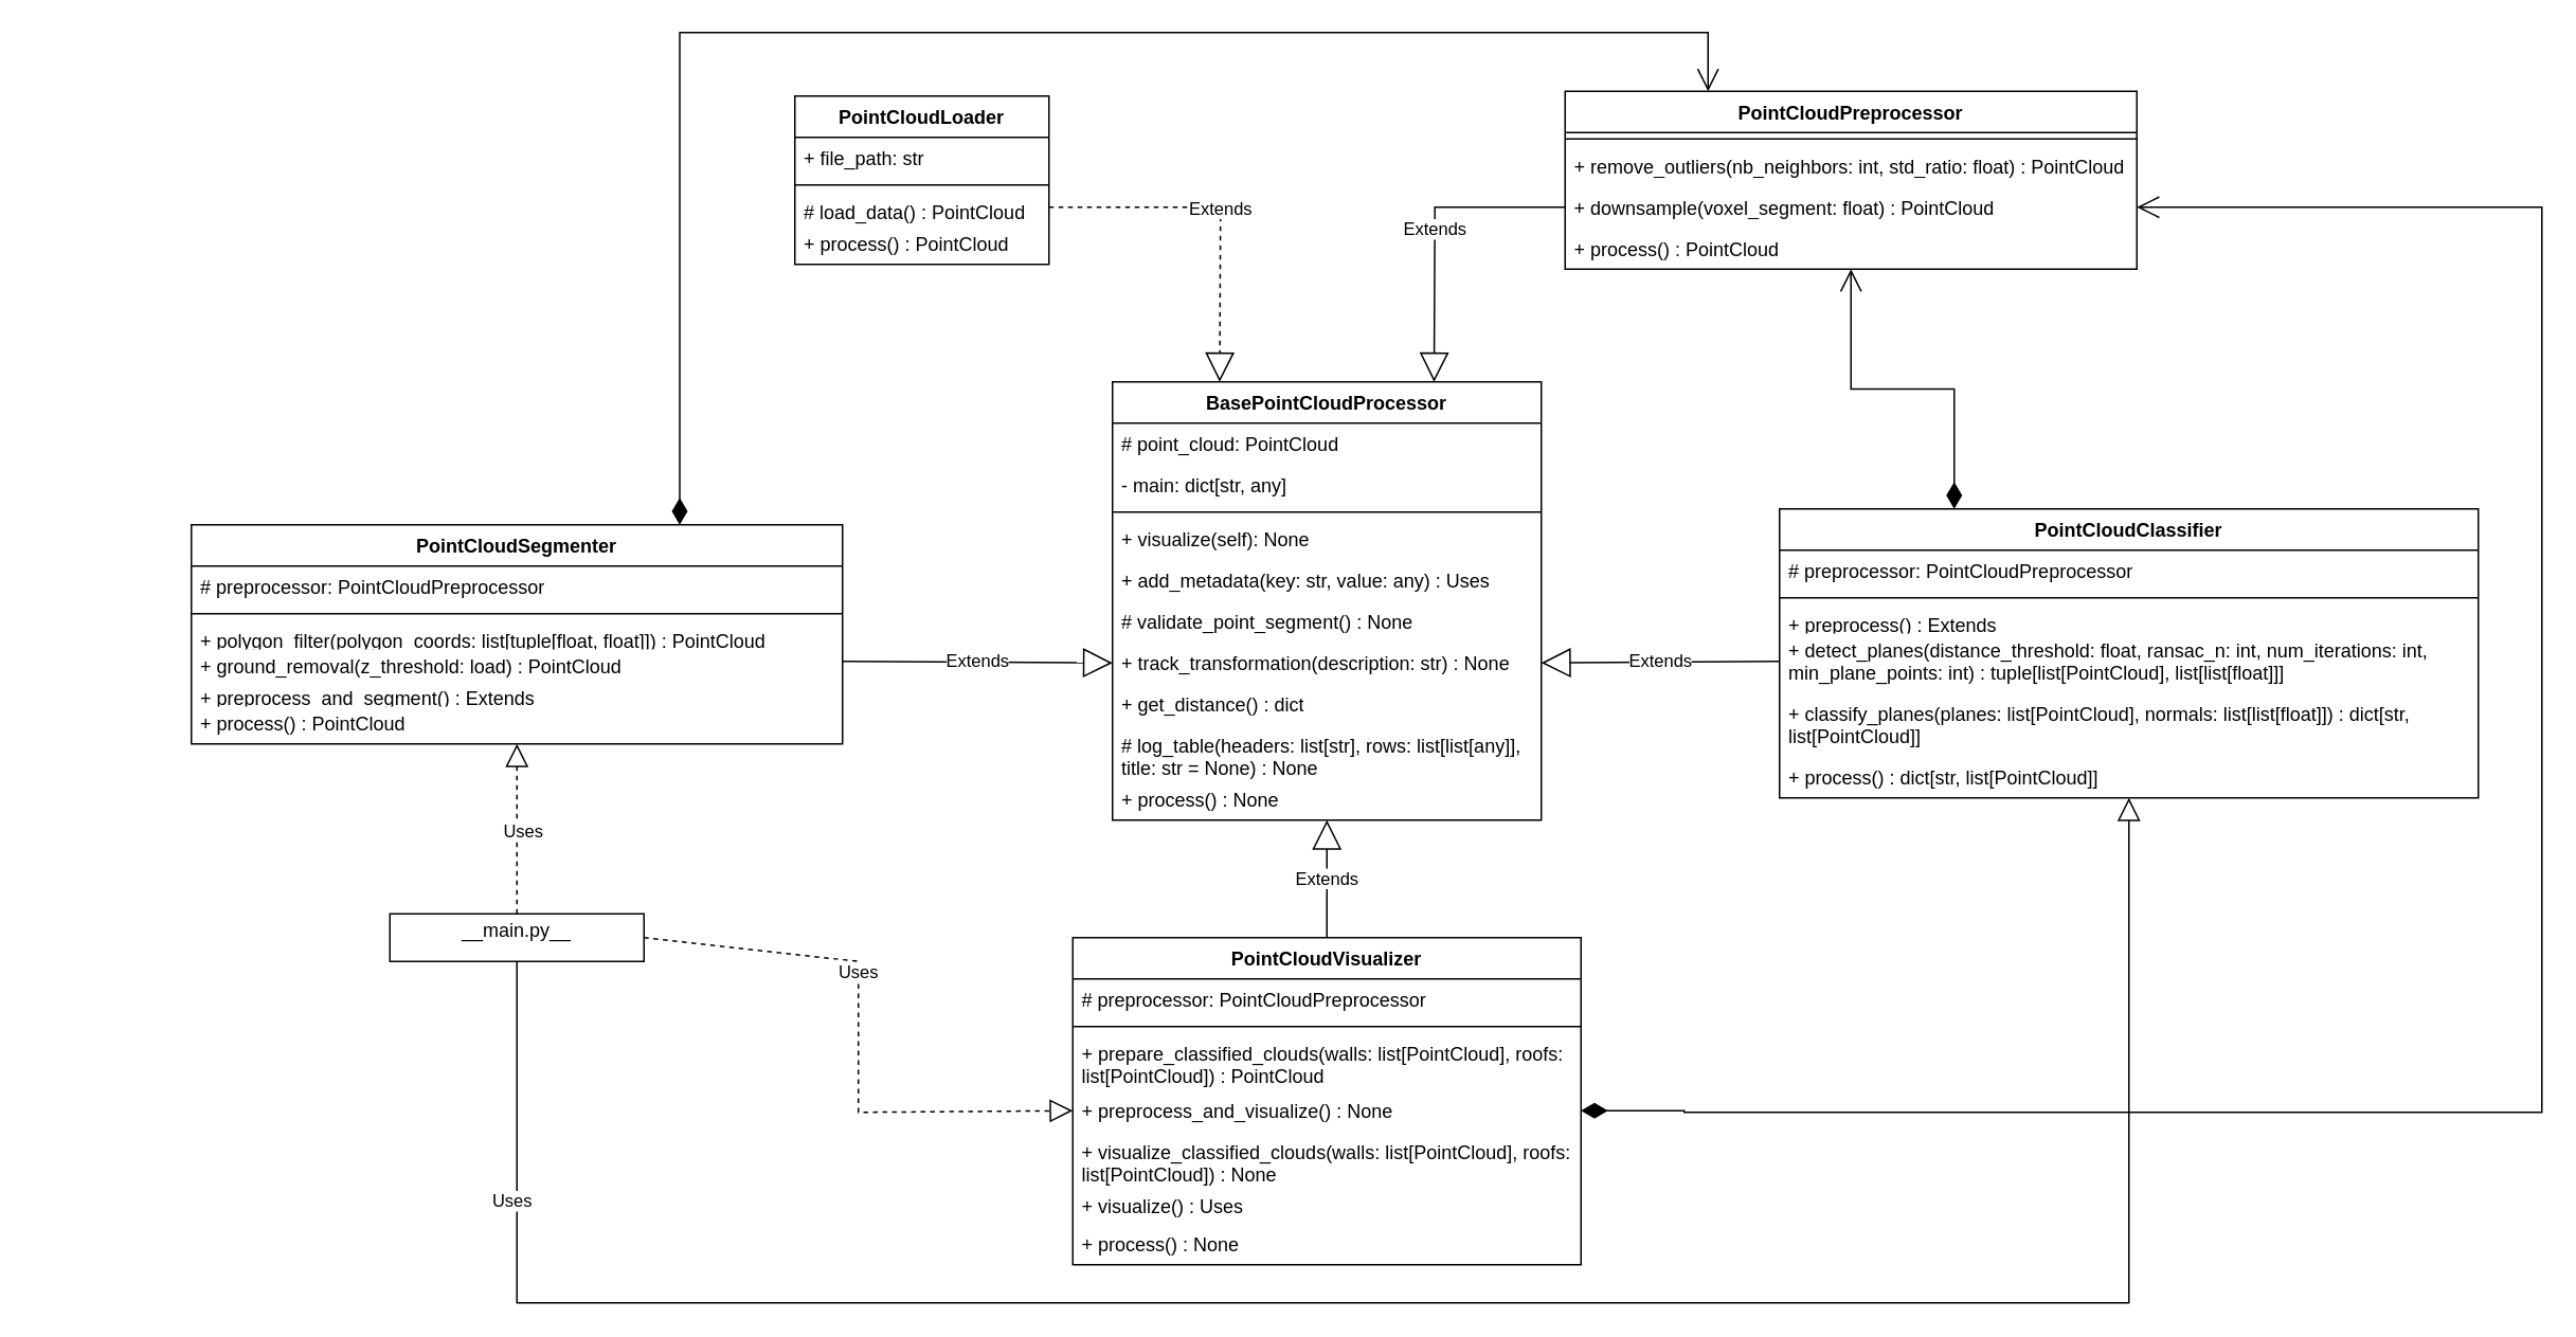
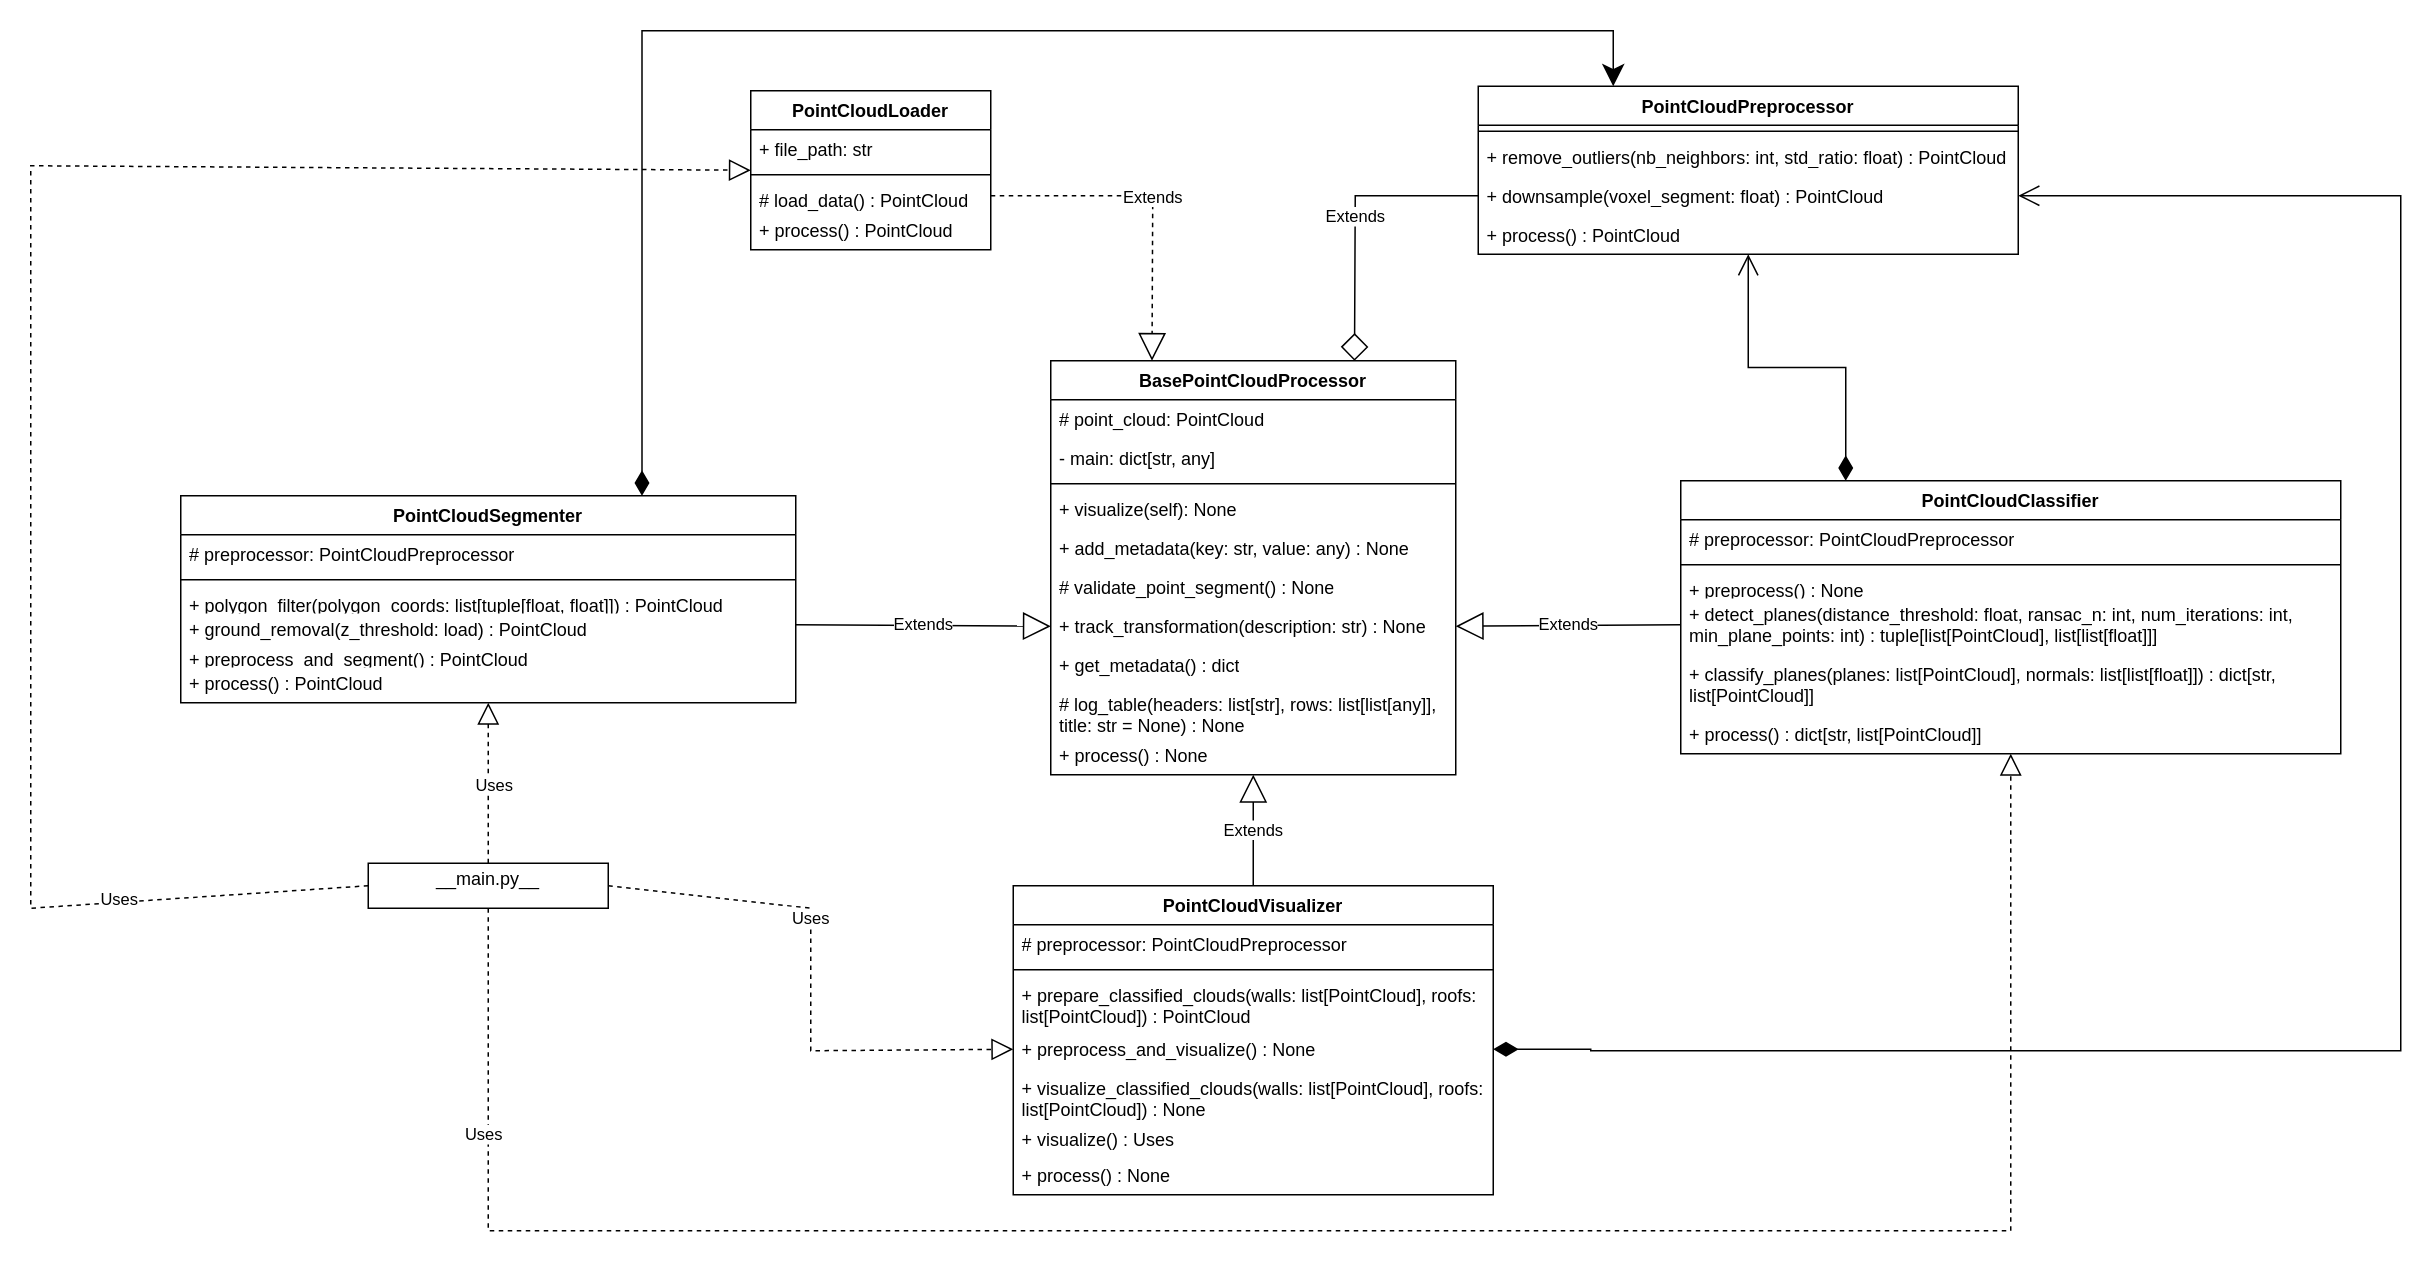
- <mxCell id="52" value="" style="endArrow=open;html=1;endSize=12;startArrow=diamondThin;startSize=14;startFill=1;edgeStyle=orthogonalEdgeStyle;align=left;verticalAlign=bottom;rounded=0;exitX=0.75;exitY=0;exitDx=0;exitDy=0;entryX=0.25;entryY=0;entryDx=0;entryDy=0;" parent="1" source="23" target="18" edge="1"><mxGeometry x="-0.979" y="-13" relative="1" as="geometry"><mxPoint x="330" y="210" as="sourcePoint" /><mxPoint x="445" y="130" as="targetPoint" /><Array as="points"><mxPoint x="427" y="20" /><mxPoint x="1075" y="20" /></Array><mxPoint as="offset" /></mxGeometry></mxCell>
+ <mxCell id="52" value="" style="endArrow=classic;html=1;endSize=12;startArrow=diamondThin;startSize=14;startFill=1;edgeStyle=orthogonalEdgeStyle;align=left;verticalAlign=bottom;rounded=0;exitX=0.75;exitY=0;exitDx=0;exitDy=0;entryX=0.25;entryY=0;entryDx=0;entryDy=0;" parent="1" source="23" target="18" edge="1"><mxGeometry x="-0.979" y="-13" relative="1" as="geometry"><mxPoint x="330" y="210" as="sourcePoint" /><mxPoint x="445" y="130" as="targetPoint" /><Array as="points"><mxPoint x="427" y="20" /><mxPoint x="1075" y="20" /></Array><mxPoint as="offset" /></mxGeometry></mxCell>
- <mxCell id="46" value="Extends" style="endArrow=block;endSize=16;endFill=0;html=1;rounded=0;entryX=0.75;entryY=0;entryDx=0;entryDy=0;exitX=0;exitY=0.5;exitDx=0;exitDy=0;" parent="1" source="21" target="2" edge="1"><mxGeometry width="160" relative="1" as="geometry"><mxPoint x="980" y="130" as="sourcePoint" /><mxPoint x="1150" y="480" as="targetPoint" /><Array as="points"><mxPoint x="903" y="130" /></Array></mxGeometry></mxCell>
+ <mxCell id="46" value="Extends" style="endArrow=diamond;endSize=16;endFill=0;html=1;rounded=0;entryX=0.75;entryY=0;entryDx=0;entryDy=0;exitX=0;exitY=0.5;exitDx=0;exitDy=0;" parent="1" source="21" target="2" edge="1"><mxGeometry width="160" relative="1" as="geometry"><mxPoint x="980" y="130" as="sourcePoint" /><mxPoint x="1150" y="480" as="targetPoint" /><Array as="points"><mxPoint x="903" y="130" /></Array></mxGeometry></mxCell>
+ <mxCell id="54" value="" style="endArrow=block;dashed=1;endFill=0;endSize=12;html=1;rounded=0;exitX=0;exitY=0.5;exitDx=0;exitDy=0;entryX=0;entryY=0.5;entryDx=0;entryDy=0;" parent="1" source="53" target="13" edge="1"><mxGeometry width="160" relative="1" as="geometry"><mxPoint x="230" y="500" as="sourcePoint" /><mxPoint x="250" y="490" as="targetPoint" /><Array as="points"><mxPoint x="20" y="605" /><mxPoint x="20" y="110" /></Array></mxGeometry></mxCell>
+ <mxCell id="55" value="Uses" style="edgeLabel;html=1;align=center;verticalAlign=middle;resizable=0;points=[];" parent="54" vertex="1" connectable="0"><mxGeometry x="-0.724" y="-3" relative="1" as="geometry"><mxPoint x="-1" as="offset" /></mxGeometry></mxCell>
- <mxCell id="7" value="+ add_metadata(key: str, value: any) : Uses" style="text;strokeColor=none;fillColor=none;align=left;verticalAlign=top;spacingLeft=4;spacingRight=4;overflow=hidden;rotatable=0;points=[[0,0.5],[1,0.5]];portConstraint=eastwest;whiteSpace=wrap;html=1;" vertex="1" parent="2"><mxGeometry y="112" width="270" height="26" as="geometry" /></mxCell>
+ <mxCell id="7" value="+ add_metadata(key: str, value: any) : None" style="text;strokeColor=none;fillColor=none;align=left;verticalAlign=top;spacingLeft=4;spacingRight=4;overflow=hidden;rotatable=0;points=[[0,0.5],[1,0.5]];portConstraint=eastwest;whiteSpace=wrap;html=1;" vertex="1" parent="2"><mxGeometry y="112" width="270" height="26" as="geometry" /></mxCell>
- <mxCell id="33" value="+ preprocess() : Extends" style="text;strokeColor=none;fillColor=none;align=left;verticalAlign=top;spacingLeft=4;spacingRight=4;overflow=hidden;rotatable=0;points=[[0,0.5],[1,0.5]];portConstraint=eastwest;whiteSpace=wrap;html=1;" parent="30" vertex="1"><mxGeometry y="60" width="440" height="16" as="geometry" /></mxCell>
+ <mxCell id="33" value="+ preprocess() : None" style="text;strokeColor=none;fillColor=none;align=left;verticalAlign=top;spacingLeft=4;spacingRight=4;overflow=hidden;rotatable=0;points=[[0,0.5],[1,0.5]];portConstraint=eastwest;whiteSpace=wrap;html=1;" parent="30" vertex="1"><mxGeometry y="60" width="440" height="16" as="geometry" /></mxCell>
- <mxCell id="28" value="+ preprocess_and_segment() : Extends" style="text;strokeColor=none;fillColor=none;align=left;verticalAlign=top;spacingLeft=4;spacingRight=4;overflow=hidden;rotatable=0;points=[[0,0.5],[1,0.5]];portConstraint=eastwest;whiteSpace=wrap;html=1;" parent="23" vertex="1"><mxGeometry y="96" width="410" height="16" as="geometry" /></mxCell>
+ <mxCell id="28" value="+ preprocess_and_segment() : PointCloud" style="text;strokeColor=none;fillColor=none;align=left;verticalAlign=top;spacingLeft=4;spacingRight=4;overflow=hidden;rotatable=0;points=[[0,0.5],[1,0.5]];portConstraint=eastwest;whiteSpace=wrap;html=1;" parent="23" vertex="1"><mxGeometry y="96" width="410" height="16" as="geometry" /></mxCell>
- <mxCell id="10" value="+ get_distance() : dict" style="text;strokeColor=none;fillColor=none;align=left;verticalAlign=top;spacingLeft=4;spacingRight=4;overflow=hidden;rotatable=0;points=[[0,0.5],[1,0.5]];portConstraint=eastwest;whiteSpace=wrap;html=1;" parent="2" vertex="1"><mxGeometry y="190" width="270" height="26" as="geometry" /></mxCell>
+ <mxCell id="10" value="+ get_metadata() : dict" style="text;strokeColor=none;fillColor=none;align=left;verticalAlign=top;spacingLeft=4;spacingRight=4;overflow=hidden;rotatable=0;points=[[0,0.5],[1,0.5]];portConstraint=eastwest;whiteSpace=wrap;html=1;" parent="2" vertex="1"><mxGeometry y="190" width="270" height="26" as="geometry" /></mxCell>
- <mxCell id="58" value="" style="endArrow=block;dashed=0;endFill=0;endSize=12;html=1;rounded=0;exitX=0.5;exitY=1;exitDx=0;exitDy=0;" parent="1" source="53" target="36" edge="1"><mxGeometry width="160" relative="1" as="geometry"><mxPoint x="450" y="520" as="sourcePoint" /><mxPoint x="610" y="520" as="targetPoint" /><Array as="points"><mxPoint x="325" y="820" /><mxPoint x="830" y="820" /><mxPoint x="1340" y="820" /></Array></mxGeometry></mxCell>
+ <mxCell id="58" value="" style="endArrow=block;dashed=1;endFill=0;endSize=12;html=1;rounded=0;exitX=0.5;exitY=1;exitDx=0;exitDy=0;" parent="1" source="53" target="36" edge="1"><mxGeometry width="160" relative="1" as="geometry"><mxPoint x="450" y="520" as="sourcePoint" /><mxPoint x="610" y="520" as="targetPoint" /><Array as="points"><mxPoint x="325" y="820" /><mxPoint x="830" y="820" /><mxPoint x="1340" y="820" /></Array></mxGeometry></mxCell>
